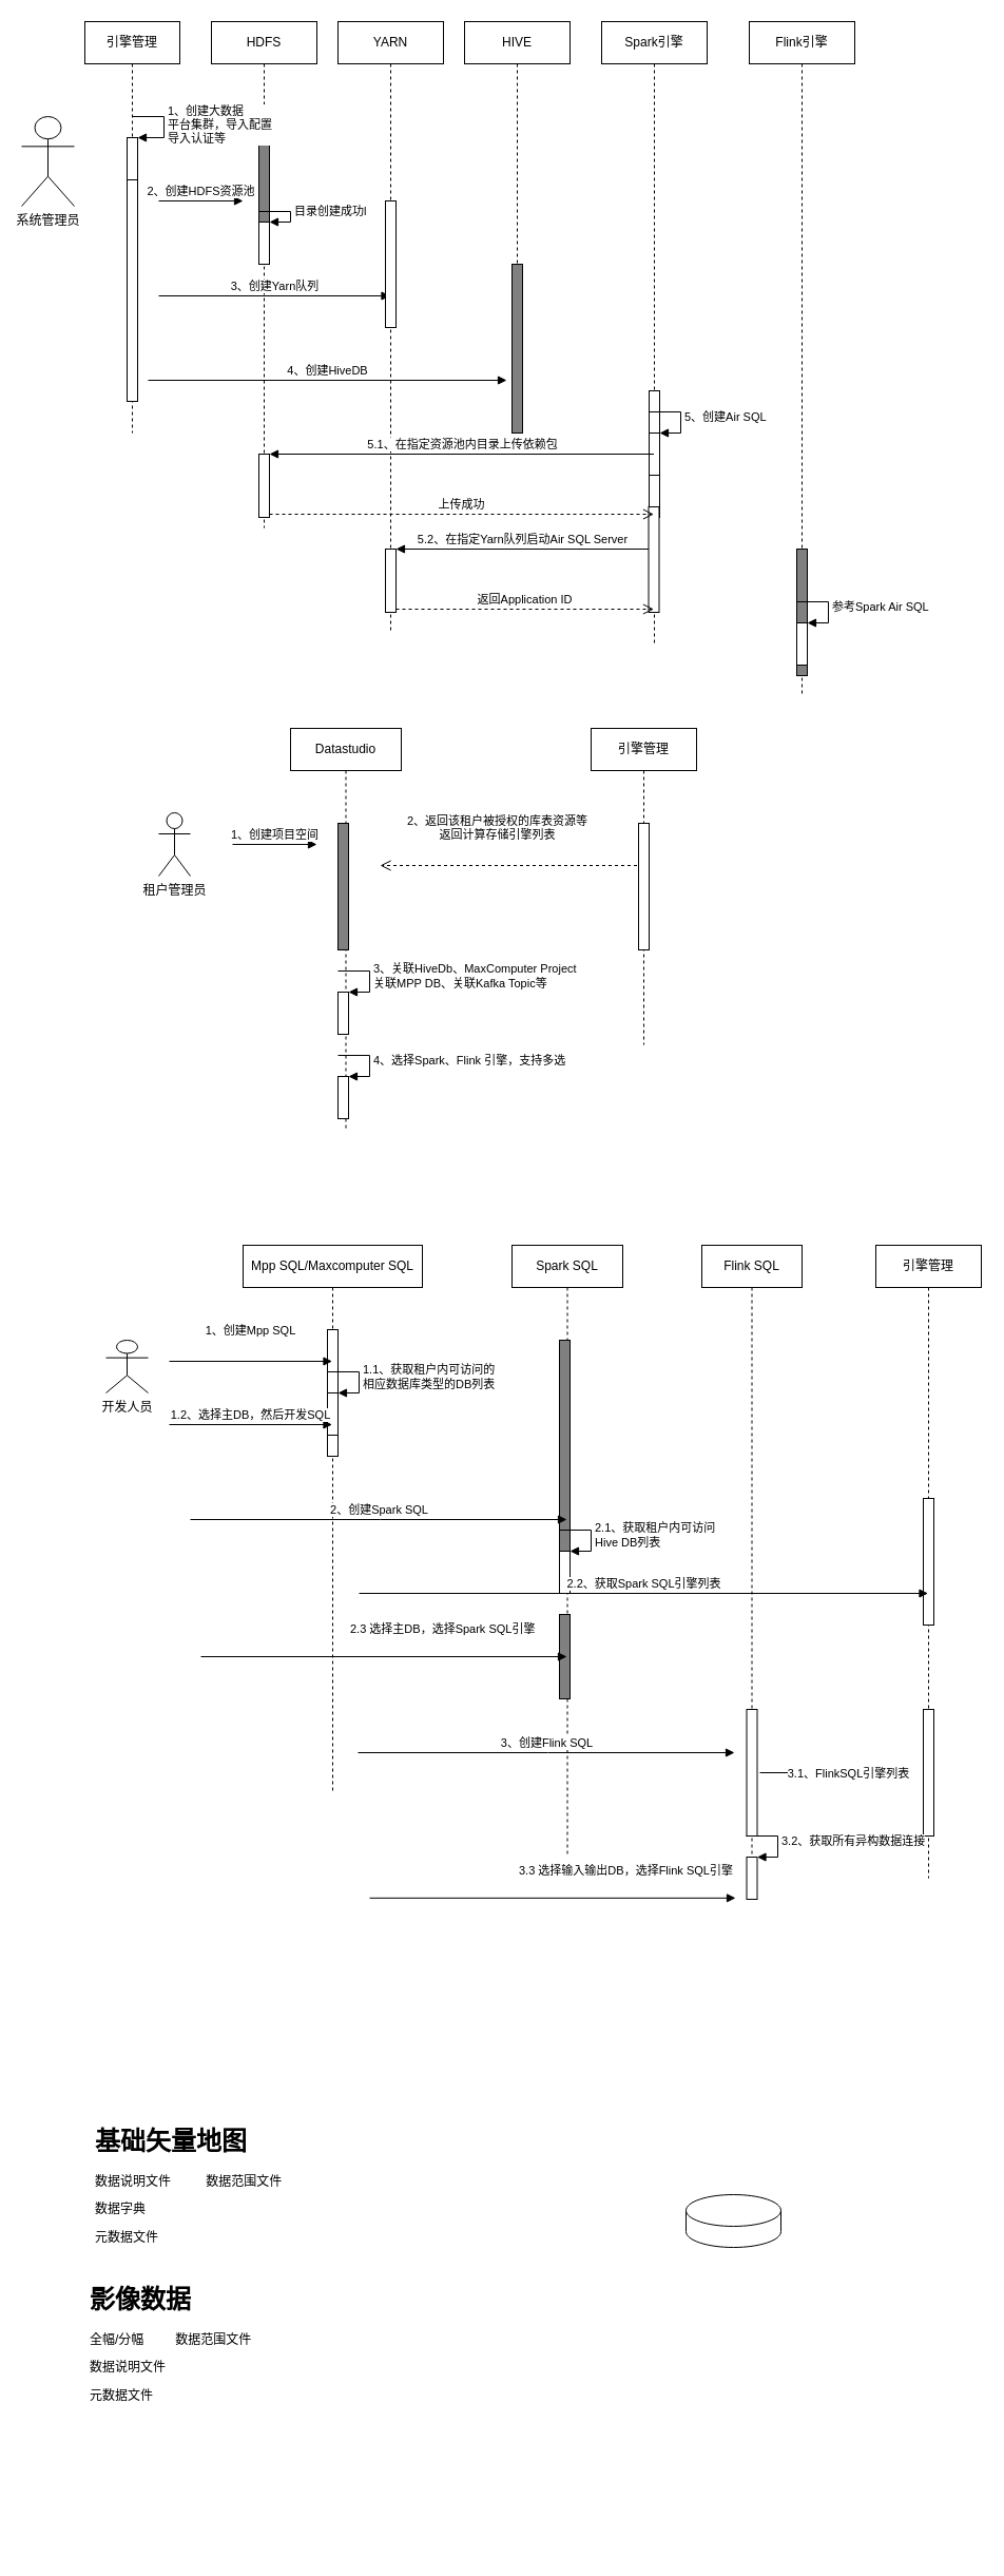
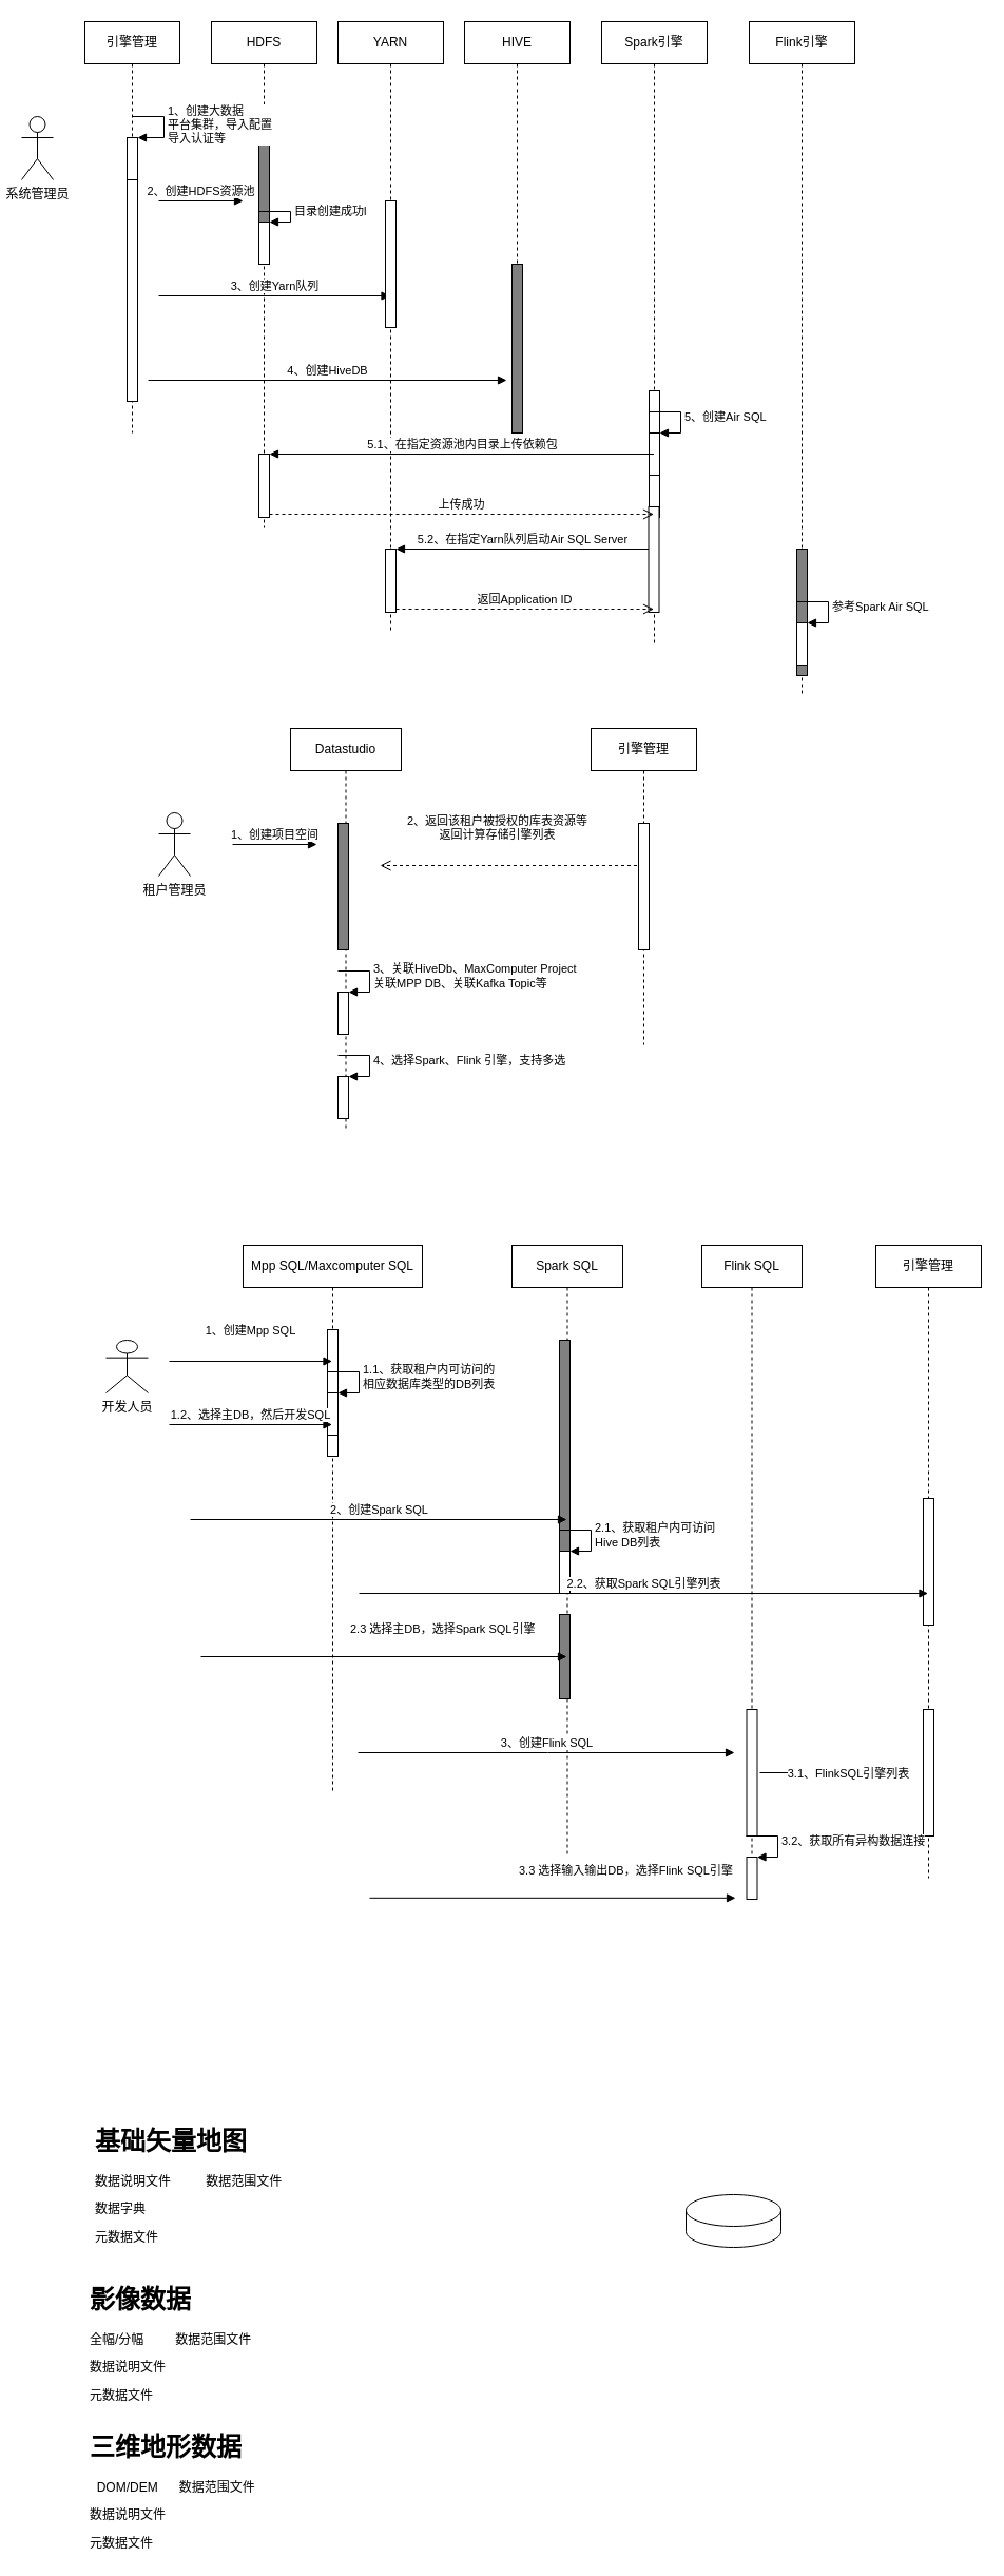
- <mxCell id="16" value="系统管理员" style="shape=umlActor;verticalLabelPosition=bottom;verticalAlign=top;html=1;outlineConnect=0;" parent="1" vertex="1"><mxGeometry x="20" y="110" width="50" height="85" as="geometry" /></mxCell>
+ <mxCell id="16" value="系统管理员" style="shape=umlActor;verticalLabelPosition=bottom;verticalAlign=top;html=1;outlineConnect=0;" parent="1" vertex="1"><mxGeometry x="20" y="110" width="30" height="60" as="geometry" /></mxCell>
+ <mxCell id="74" value="&lt;h1&gt;三维地形数据&lt;/h1&gt;&lt;p&gt;&amp;nbsp; DOM/DEM&amp;nbsp; &amp;nbsp; &amp;nbsp; 数据范围文件&lt;/p&gt;&lt;p&gt;数据说明文件&lt;/p&gt;&lt;p&gt;元数据文件&lt;/p&gt;&lt;p&gt;&lt;br&gt;&lt;/p&gt;" style="text;html=1;strokeColor=none;fillColor=none;spacing=5;spacingTop=-20;whiteSpace=wrap;overflow=hidden;rounded=0;" vertex="1" parent="1"><mxGeometry x="80" y="2300" width="190" height="120" as="geometry" /></mxCell>
